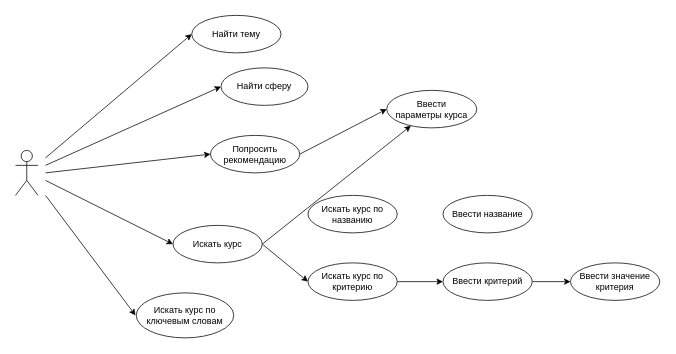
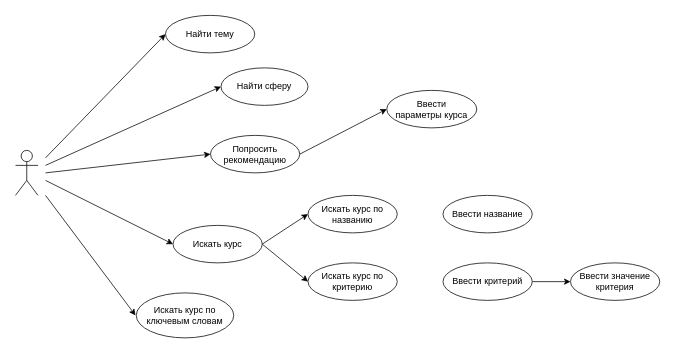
- <mxCell id="4" value="Найти тему" style="ellipse;whiteSpace=wrap;html=1;" vertex="1" parent="1"><mxGeometry x="255" y="20" width="119" height="50" as="geometry" /></mxCell>
+ <mxCell id="4" value="Найти тему" style="ellipse;whiteSpace=wrap;html=1;" vertex="1" parent="1"><mxGeometry x="220" y="20" width="119" height="50" as="geometry" /></mxCell>
- <mxCell id="18" value="" style="endArrow=classic;html=1;rounded=0;exitX=1;exitY=0.5;exitDx=0;exitDy=0;" edge="1" parent="1" source="13" target="10"><mxGeometry width="50" height="50" relative="1" as="geometry"><mxPoint x="350" y="340" as="sourcePoint" /><mxPoint x="400" y="290" as="targetPoint" /></mxGeometry></mxCell>
+ <mxCell id="18" value="" style="endArrow=classic;html=1;rounded=0;exitX=1;exitY=0.5;exitDx=0;exitDy=0;entryX=0;entryY=0.5;entryDx=0;entryDy=0;" edge="1" parent="1" source="13" target="17"><mxGeometry width="50" height="50" relative="1" as="geometry"><mxPoint x="350" y="340" as="sourcePoint" /><mxPoint x="400" y="290" as="targetPoint" /></mxGeometry></mxCell>
- <mxCell id="15" style="edgeStyle=none;rounded=0;orthogonalLoop=1;jettySize=auto;html=1;exitX=1;exitY=0.5;exitDx=0;exitDy=0;startArrow=none;startFill=0;endArrow=classic;endFill=1;" edge="1" parent="1" source="16" target="22"><mxGeometry relative="1" as="geometry" /></mxCell>
